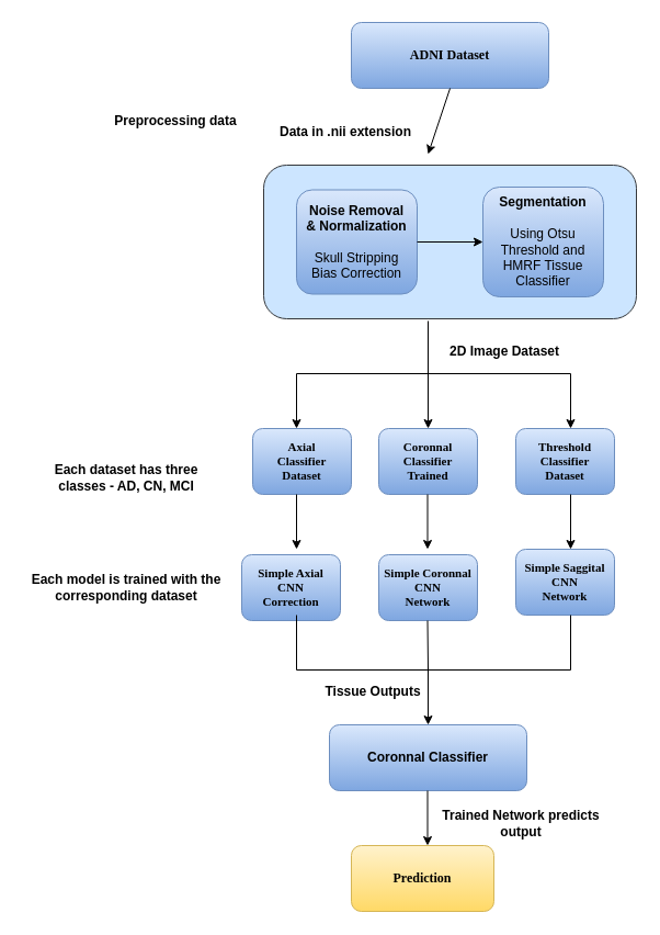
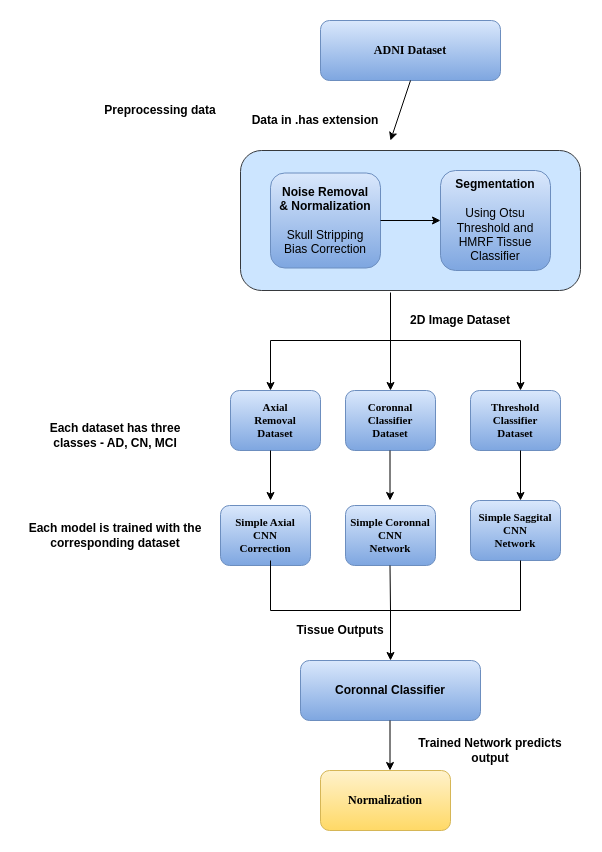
- <mxCell id="4" value="&lt;b&gt;Data in .nii extension&lt;/b&gt;" style="text;html=1;strokeColor=none;fillColor=none;align=center;verticalAlign=middle;whiteSpace=wrap;rounded=0;" vertex="1" parent="1"><mxGeometry x="250" y="110" width="130" height="20" as="geometry" /></mxCell>
+ <mxCell id="4" value="&lt;b&gt;Data in .has extension&lt;/b&gt;" style="text;html=1;strokeColor=none;fillColor=none;align=center;verticalAlign=middle;whiteSpace=wrap;rounded=0;" vertex="1" parent="1"><mxGeometry x="250" y="110" width="130" height="20" as="geometry" /></mxCell>
- <mxCell id="17" value="&lt;div style=&quot;font-size: 11px&quot;&gt;&lt;font face=&quot;Sans Serif&quot;&gt;&lt;b&gt;&lt;font style=&quot;font-size: 11px&quot;&gt;Axial&lt;/font&gt;&lt;/b&gt;&lt;/font&gt;&lt;/div&gt;&lt;div style=&quot;font-size: 11px&quot;&gt;&lt;font face=&quot;Sans Serif&quot;&gt;&lt;b&gt;&lt;font style=&quot;font-size: 11px&quot;&gt;Classifier&lt;/font&gt;&lt;/b&gt;&lt;/font&gt;&lt;/div&gt;&lt;div style=&quot;font-size: 11px&quot;&gt;&lt;font face=&quot;Sans Serif&quot;&gt;&lt;b&gt;&lt;font style=&quot;font-size: 11px&quot;&gt;Dataset&lt;/font&gt;&lt;/b&gt;&lt;/font&gt;&lt;br&gt;&lt;/div&gt;" style="rounded=1;whiteSpace=wrap;html=1;fillColor=#dae8fc;gradientColor=#7ea6e0;strokeColor=#6c8ebf;" vertex="1" parent="1"><mxGeometry x="230" y="390" width="90" height="60" as="geometry" /></mxCell>
+ <mxCell id="17" value="&lt;div style=&quot;font-size: 11px&quot;&gt;&lt;font face=&quot;Sans Serif&quot;&gt;&lt;b&gt;&lt;font style=&quot;font-size: 11px&quot;&gt;Axial&lt;/font&gt;&lt;/b&gt;&lt;/font&gt;&lt;/div&gt;&lt;div style=&quot;font-size: 11px&quot;&gt;&lt;font face=&quot;Sans Serif&quot;&gt;&lt;b&gt;&lt;font style=&quot;font-size: 11px&quot;&gt;Removal&lt;/font&gt;&lt;/b&gt;&lt;/font&gt;&lt;/div&gt;&lt;div style=&quot;font-size: 11px&quot;&gt;&lt;font face=&quot;Sans Serif&quot;&gt;&lt;b&gt;&lt;font style=&quot;font-size: 11px&quot;&gt;Dataset&lt;/font&gt;&lt;/b&gt;&lt;/font&gt;&lt;br&gt;&lt;/div&gt;" style="rounded=1;whiteSpace=wrap;html=1;fillColor=#dae8fc;gradientColor=#7ea6e0;strokeColor=#6c8ebf;" vertex="1" parent="1"><mxGeometry x="230" y="390" width="90" height="60" as="geometry" /></mxCell>
- <mxCell id="18" value="&lt;div style=&quot;font-size: 11px&quot;&gt;&lt;font face=&quot;Sans Serif&quot;&gt;&lt;b&gt;&lt;font style=&quot;font-size: 11px&quot;&gt;Coronnal&lt;/font&gt;&lt;/b&gt;&lt;/font&gt;&lt;/div&gt;&lt;div style=&quot;font-size: 11px&quot;&gt;&lt;font face=&quot;Sans Serif&quot;&gt;&lt;b&gt;&lt;font style=&quot;font-size: 11px&quot;&gt;Classifier&lt;/font&gt;&lt;/b&gt;&lt;/font&gt;&lt;/div&gt;&lt;div style=&quot;font-size: 11px&quot;&gt;&lt;font face=&quot;Sans Serif&quot;&gt;&lt;b&gt;&lt;font style=&quot;font-size: 11px&quot;&gt;Trained&lt;/font&gt;&lt;/b&gt;&lt;/font&gt;&lt;br&gt;&lt;/div&gt;" style="rounded=1;whiteSpace=wrap;html=1;fillColor=#dae8fc;gradientColor=#7ea6e0;strokeColor=#6c8ebf;" vertex="1" parent="1"><mxGeometry x="345" y="390" width="90" height="60" as="geometry" /></mxCell>
+ <mxCell id="18" value="&lt;div style=&quot;font-size: 11px&quot;&gt;&lt;font face=&quot;Sans Serif&quot;&gt;&lt;b&gt;&lt;font style=&quot;font-size: 11px&quot;&gt;Coronnal&lt;/font&gt;&lt;/b&gt;&lt;/font&gt;&lt;/div&gt;&lt;div style=&quot;font-size: 11px&quot;&gt;&lt;font face=&quot;Sans Serif&quot;&gt;&lt;b&gt;&lt;font style=&quot;font-size: 11px&quot;&gt;Classifier&lt;/font&gt;&lt;/b&gt;&lt;/font&gt;&lt;/div&gt;&lt;div style=&quot;font-size: 11px&quot;&gt;&lt;font face=&quot;Sans Serif&quot;&gt;&lt;b&gt;&lt;font style=&quot;font-size: 11px&quot;&gt;Dataset&lt;/font&gt;&lt;/b&gt;&lt;/font&gt;&lt;br&gt;&lt;/div&gt;" style="rounded=1;whiteSpace=wrap;html=1;fillColor=#dae8fc;gradientColor=#7ea6e0;strokeColor=#6c8ebf;" vertex="1" parent="1"><mxGeometry x="345" y="390" width="90" height="60" as="geometry" /></mxCell>
- <mxCell id="38" value="&lt;b&gt;Trained Network predicts output&lt;/b&gt;" style="text;html=1;strokeColor=none;fillColor=none;align=center;verticalAlign=middle;whiteSpace=wrap;rounded=0;" vertex="1" parent="1"><mxGeometry x="395" y="740" width="160" height="20" as="geometry" /></mxCell>
+ <mxCell id="38" value="&lt;b&gt;Trained Network predicts output&lt;/b&gt;" style="text;html=1;strokeColor=none;fillColor=none;align=center;verticalAlign=middle;whiteSpace=wrap;rounded=0;" vertex="1" parent="1"><mxGeometry x="410" y="740" width="160" height="20" as="geometry" /></mxCell>
- <mxCell id="37" value="&lt;font face=&quot;Sans Serif&quot;&gt;&lt;b&gt;Prediction&lt;/b&gt;&lt;/font&gt;" style="rounded=1;whiteSpace=wrap;html=1;fillColor=#fff2cc;gradientColor=#ffd966;strokeColor=#d6b656;" vertex="1" parent="1"><mxGeometry x="320" y="770" width="130" height="60" as="geometry" /></mxCell>
+ <mxCell id="37" value="&lt;font face=&quot;Sans Serif&quot;&gt;&lt;b&gt;Normalization&lt;/b&gt;&lt;/font&gt;" style="rounded=1;whiteSpace=wrap;html=1;fillColor=#fff2cc;gradientColor=#ffd966;strokeColor=#d6b656;" vertex="1" parent="1"><mxGeometry x="320" y="770" width="130" height="60" as="geometry" /></mxCell>
